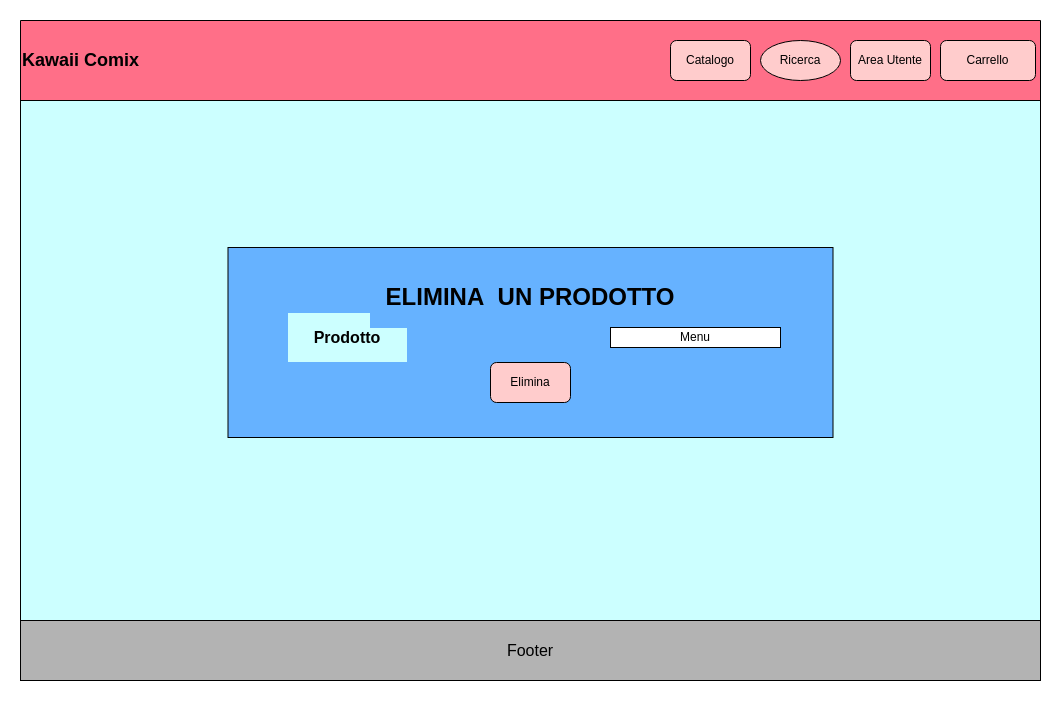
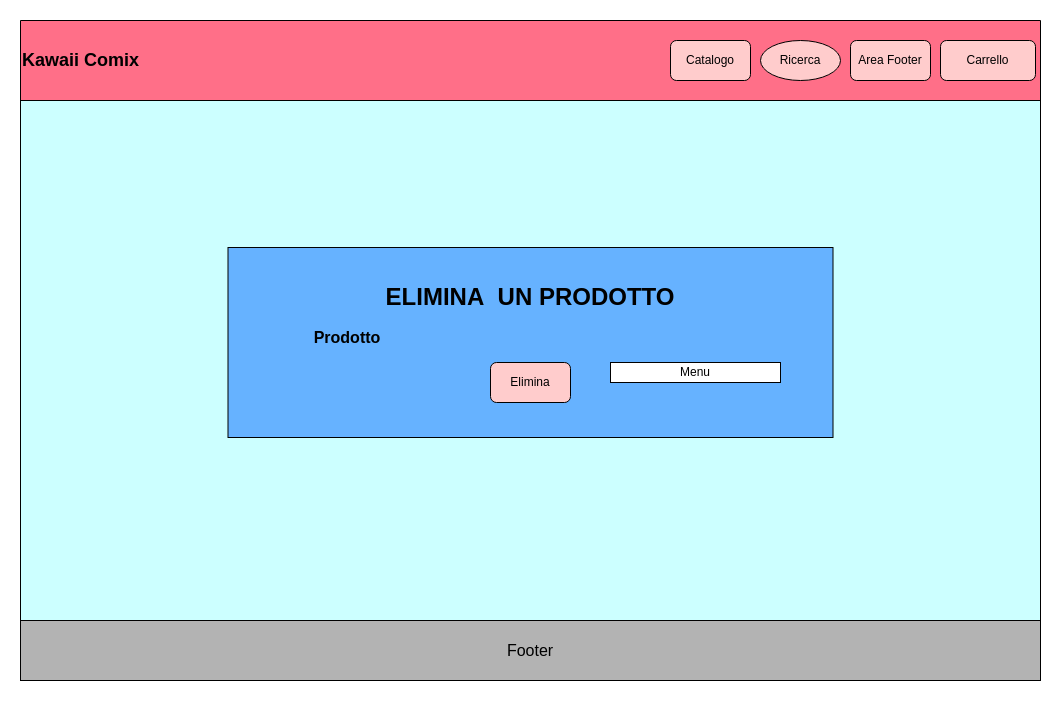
- <mxCell id="6" value="Area Utente" style="rounded=1;whiteSpace=wrap;html=1;fillColor=#FFCCCC;" parent="2" vertex="1"><mxGeometry x="830" y="20" width="80" height="40" as="geometry" /></mxCell>
+ <mxCell id="6" value="Area Footer" style="rounded=1;whiteSpace=wrap;html=1;fillColor=#FFCCCC;" parent="2" vertex="1"><mxGeometry x="830" y="20" width="80" height="40" as="geometry" /></mxCell>
- <mxCell id="10" value="&lt;font size=&quot;3&quot;&gt;&lt;b&gt;Prodotto&lt;/b&gt;&lt;br&gt;&lt;/font&gt;" style="rounded=0;whiteSpace=wrap;html=1;fillColor=#ccffff;strokeColor=#66B2FF;" parent="2" vertex="1"><mxGeometry x="267" y="292" width="120" height="50" as="geometry" /></mxCell>
+ <mxCell id="10" value="&lt;font size=&quot;3&quot;&gt;&lt;b&gt;Prodotto&lt;/b&gt;&lt;br&gt;&lt;/font&gt;" style="rounded=0;whiteSpace=wrap;html=1;fillColor=#66B2FF;strokeColor=#66B2FF;" parent="2" vertex="1"><mxGeometry x="267" y="292" width="120" height="50" as="geometry" /></mxCell>
- <mxCell id="13" value="Menu" style="rounded=0;whiteSpace=wrap;html=1;" parent="2" vertex="1"><mxGeometry x="590" y="307" width="170" height="20" as="geometry" /></mxCell>
+ <mxCell id="13" value="Menu" style="rounded=0;whiteSpace=wrap;html=1;" parent="2" vertex="1"><mxGeometry x="590" y="342" width="170" height="20" as="geometry" /></mxCell>
